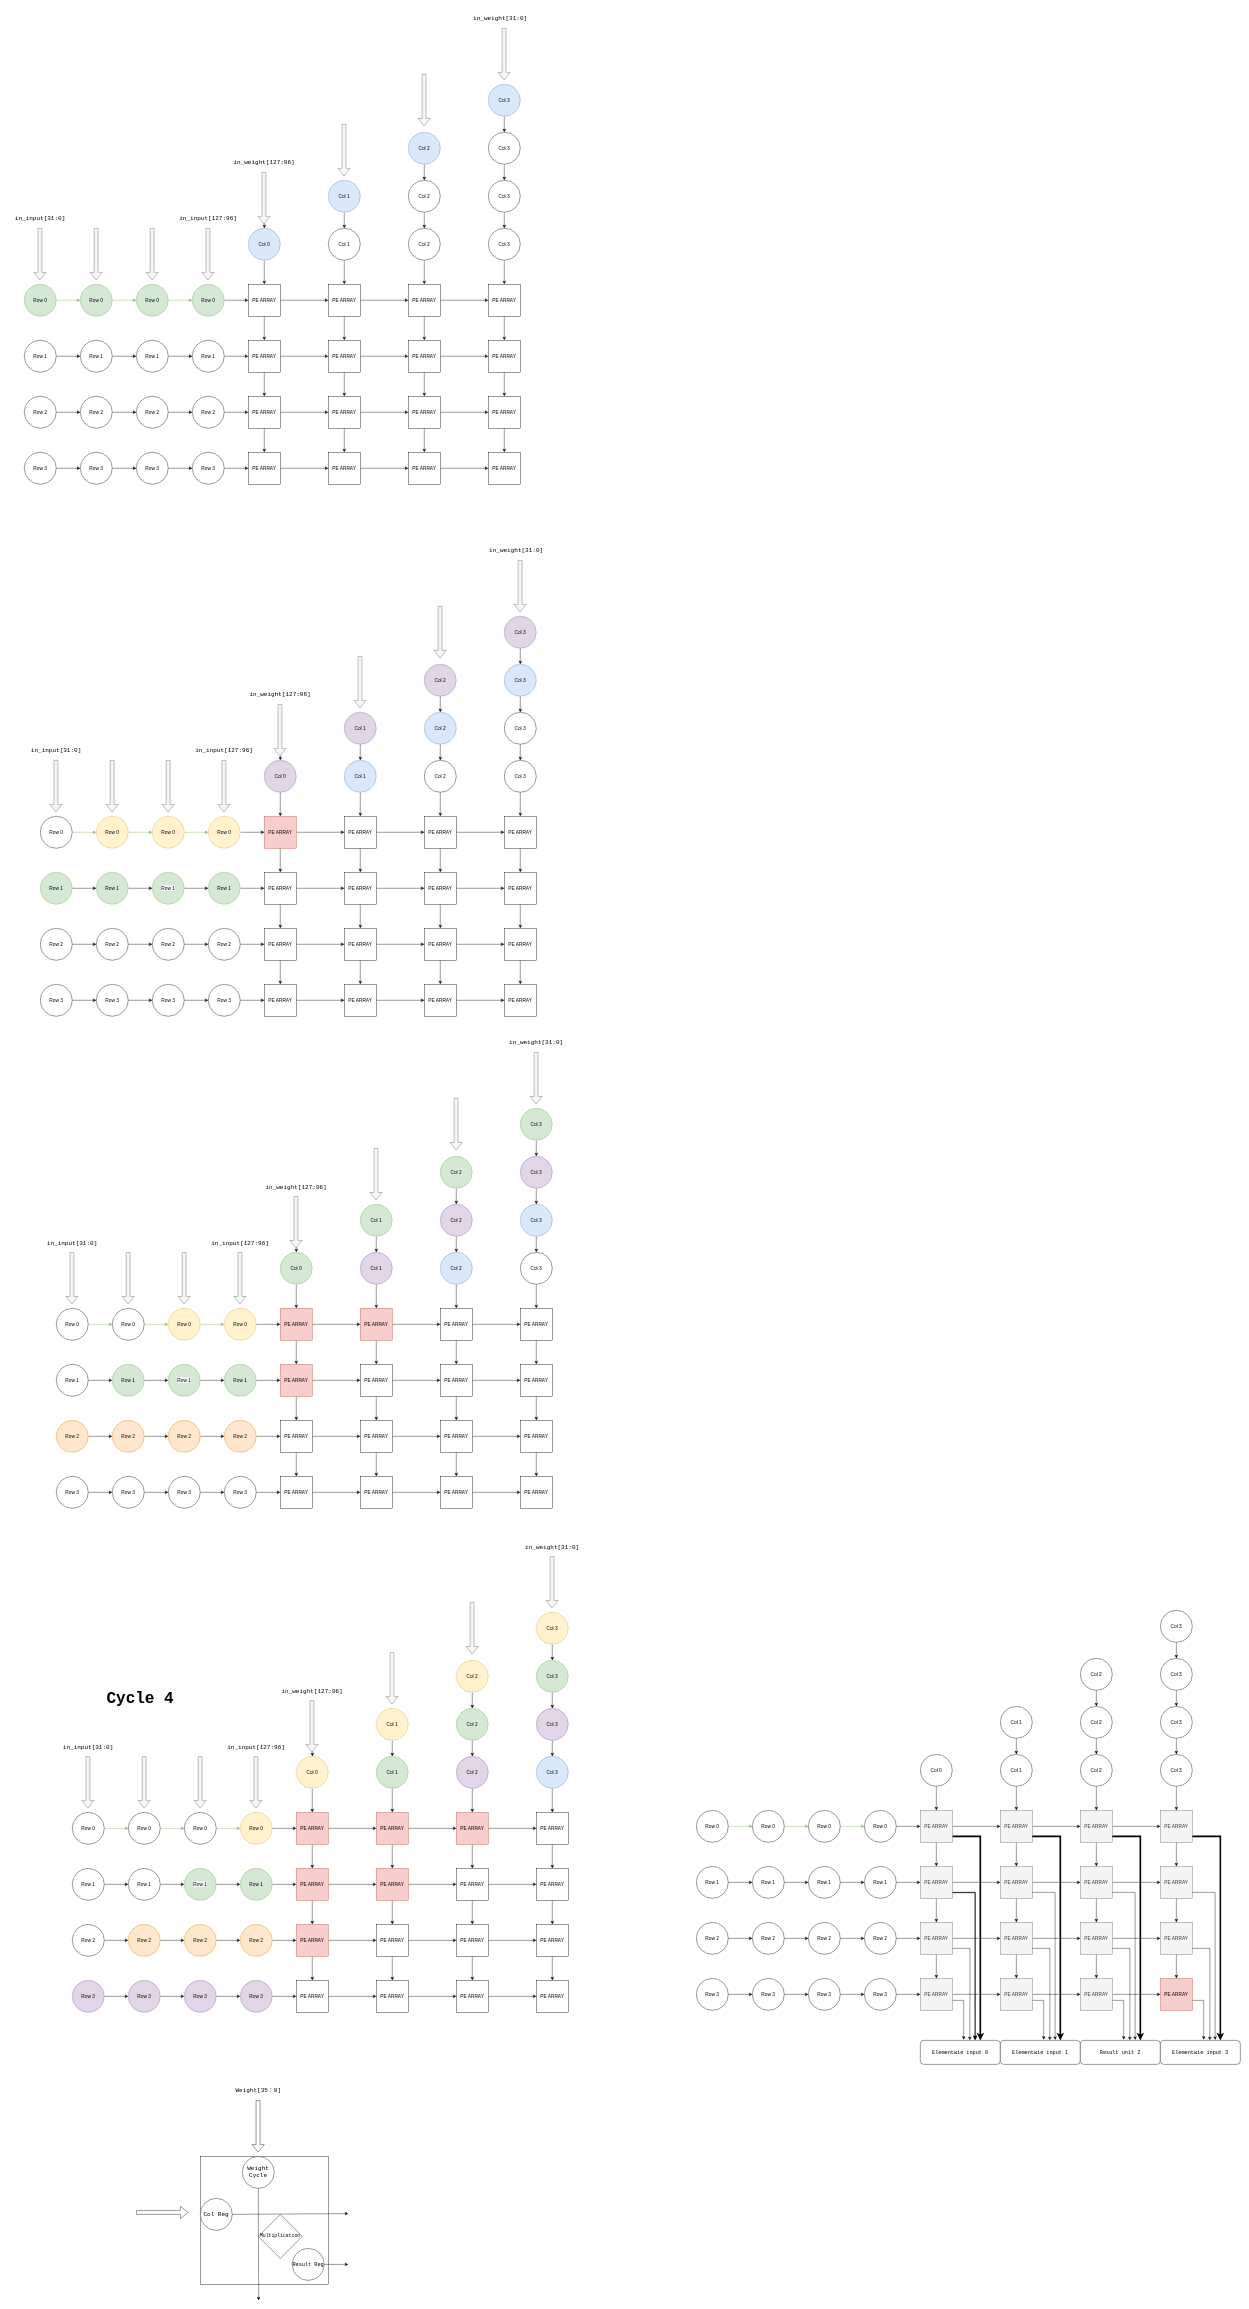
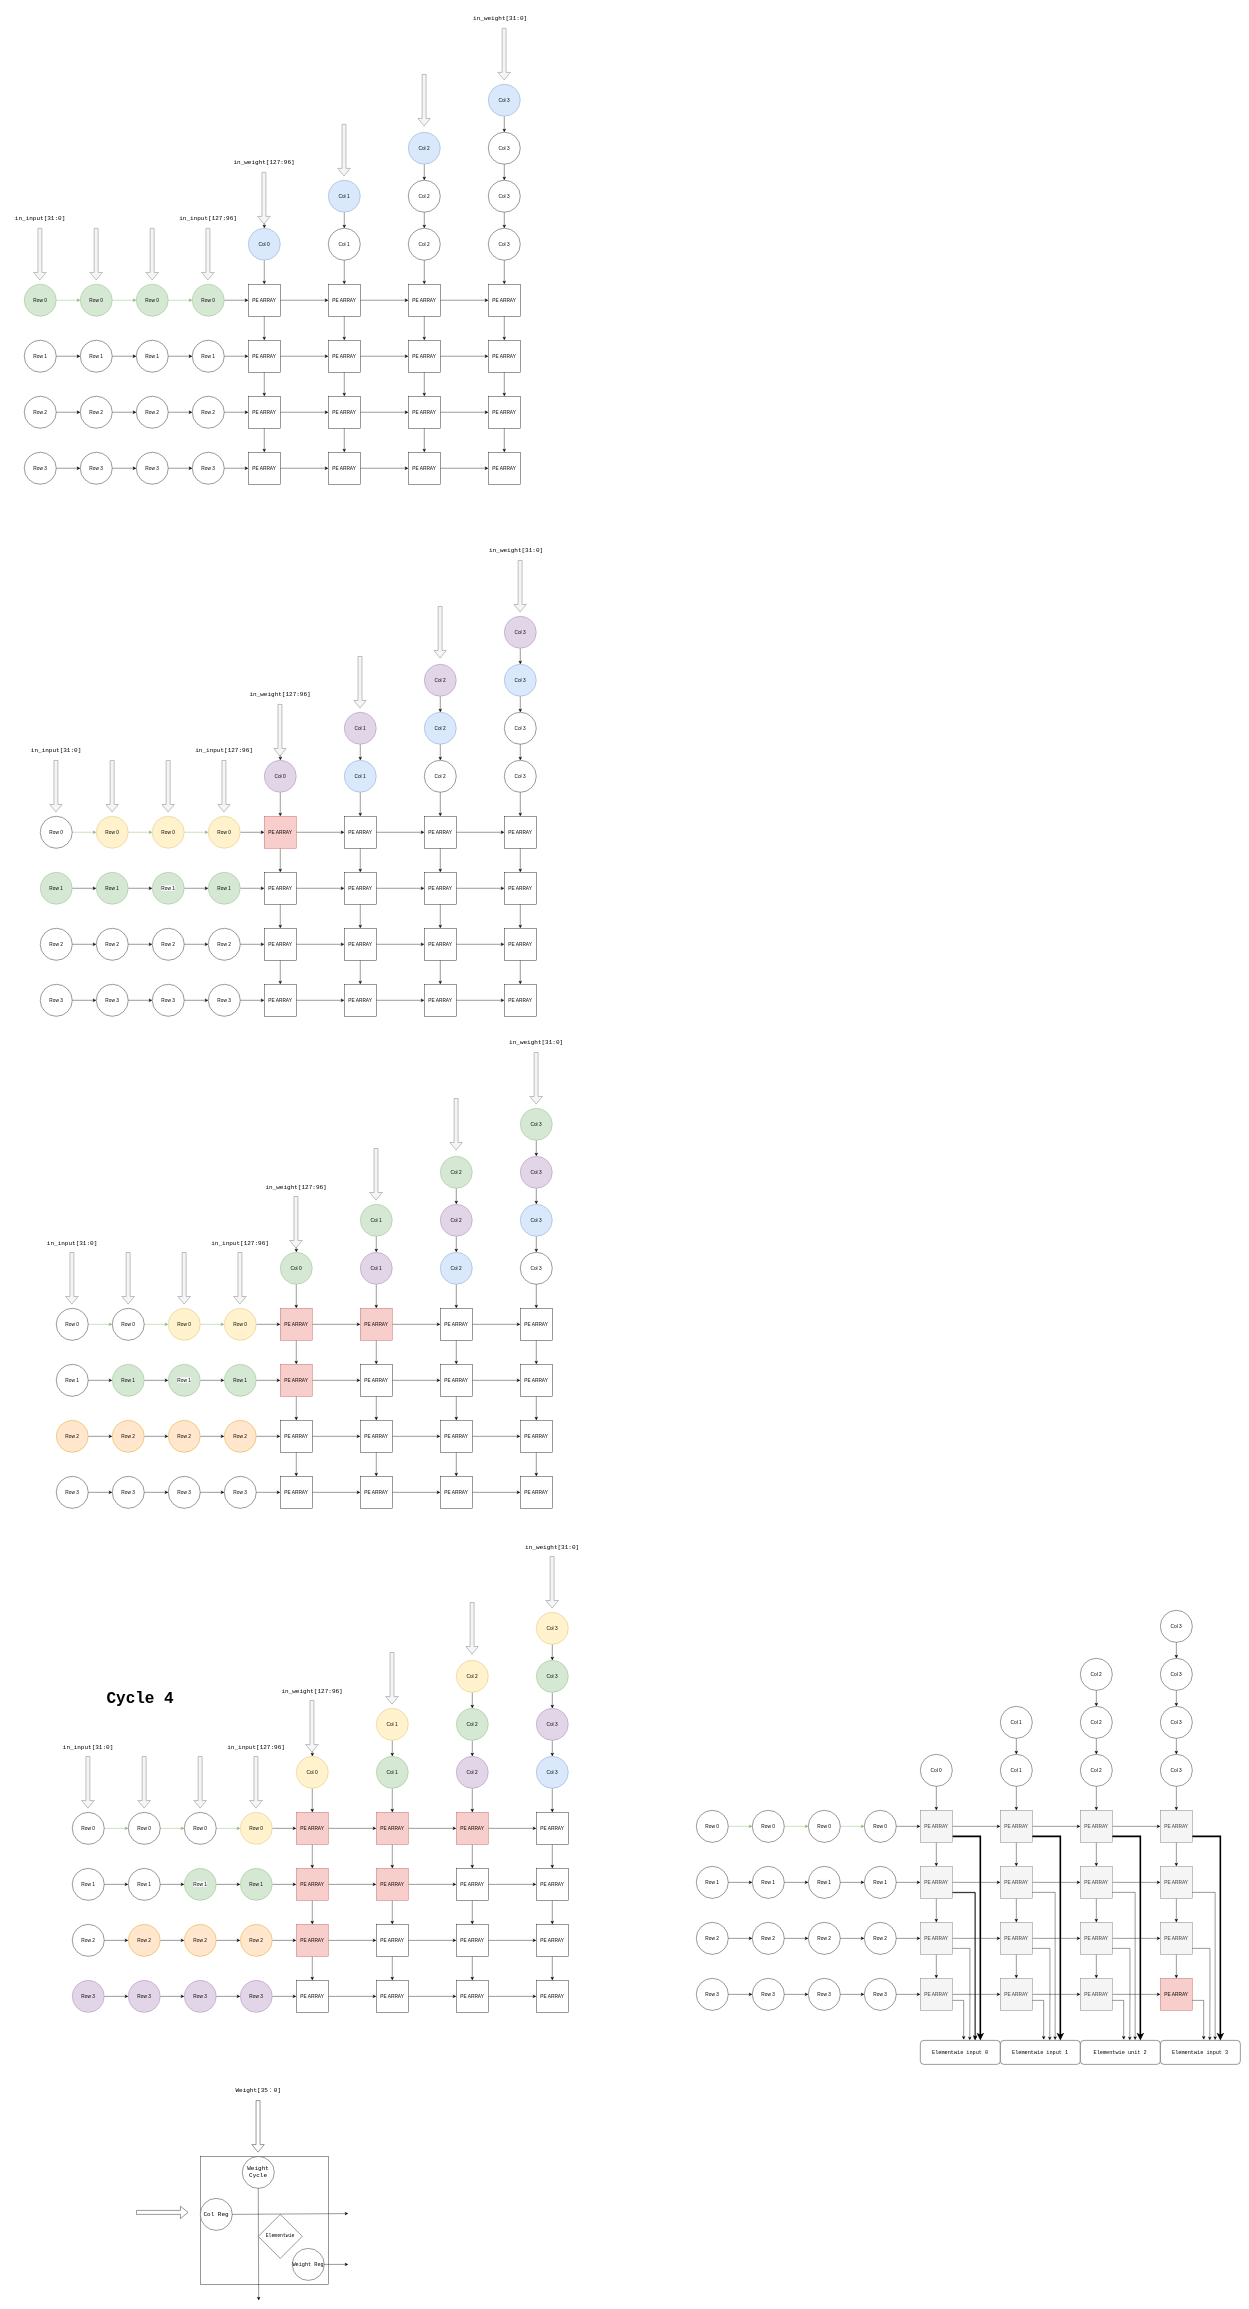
- <mxCell id="532" value="&lt;span&gt;Result unit 2&lt;/span&gt;" style="rounded=1;whiteSpace=wrap;html=1;fontFamily=Courier New;fontSize=13;fillColor=default;" vertex="1" parent="1"><mxGeometry x="2700" y="5100" width="200" height="60" as="geometry" /></mxCell>
+ <mxCell id="532" value="&lt;span&gt;Elementwie unit 2&lt;/span&gt;" style="rounded=1;whiteSpace=wrap;html=1;fontFamily=Courier New;fontSize=13;fillColor=default;" vertex="1" parent="1"><mxGeometry x="2700" y="5100" width="200" height="60" as="geometry" /></mxCell>
- <mxCell id="431" value="&lt;font style=&quot;font-size: 12px;&quot;&gt;Multiplication&lt;/font&gt;" style="rhombus;whiteSpace=wrap;html=1;fontFamily=Courier New;fontSize=12;fillColor=default;" vertex="1" parent="1"><mxGeometry x="645" y="5535" width="110" height="110" as="geometry" /></mxCell>
+ <mxCell id="431" value="&lt;font style=&quot;font-size: 12px;&quot;&gt;Elementwie&lt;/font&gt;" style="rhombus;whiteSpace=wrap;html=1;fontFamily=Courier New;fontSize=12;fillColor=default;" vertex="1" parent="1"><mxGeometry x="645" y="5535" width="110" height="110" as="geometry" /></mxCell>
- <mxCell id="432" value="Result Reg" style="ellipse;whiteSpace=wrap;html=1;aspect=fixed;fontFamily=Courier New;fontSize=13;fillColor=default;" vertex="1" parent="1"><mxGeometry x="730" y="5620" width="80" height="80" as="geometry" /></mxCell>
+ <mxCell id="432" value="Weight Reg" style="ellipse;whiteSpace=wrap;html=1;aspect=fixed;fontFamily=Courier New;fontSize=13;fillColor=default;" vertex="1" parent="1"><mxGeometry x="730" y="5620" width="80" height="80" as="geometry" /></mxCell>
